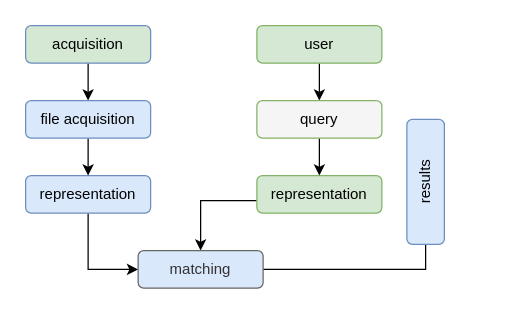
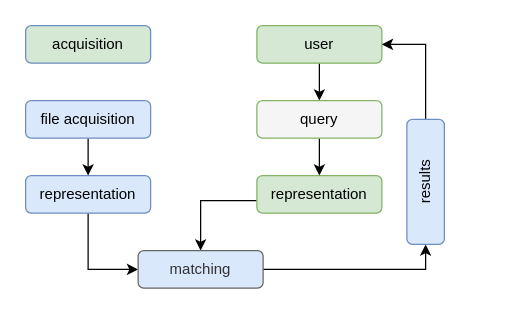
+ <mxCell id="16" style="edgeStyle=orthogonalEdgeStyle;rounded=0;orthogonalLoop=1;jettySize=auto;html=1;entryX=1;entryY=0.5;entryDx=0;entryDy=0;exitX=1;exitY=0.5;exitDx=0;exitDy=0;" parent="1" source="17" target="9" edge="1"><mxGeometry relative="1" as="geometry" /></mxCell>
- <mxCell id="2" style="edgeStyle=orthogonalEdgeStyle;rounded=0;orthogonalLoop=1;jettySize=auto;html=1;" parent="1" source="3" target="7" edge="1"><mxGeometry relative="1" as="geometry" /></mxCell>
- <mxCell id="14" style="edgeStyle=orthogonalEdgeStyle;rounded=0;orthogonalLoop=1;jettySize=auto;html=1;entryX=0;entryY=0.5;entryDx=0;entryDy=0;endArrow=none;" parent="1" source="15" target="17" edge="1"><mxGeometry relative="1" as="geometry" /></mxCell>
+ <mxCell id="14" style="edgeStyle=orthogonalEdgeStyle;rounded=0;orthogonalLoop=1;jettySize=auto;html=1;entryX=0;entryY=0.5;entryDx=0;entryDy=0;" parent="1" source="15" target="17" edge="1"><mxGeometry relative="1" as="geometry" /></mxCell>
